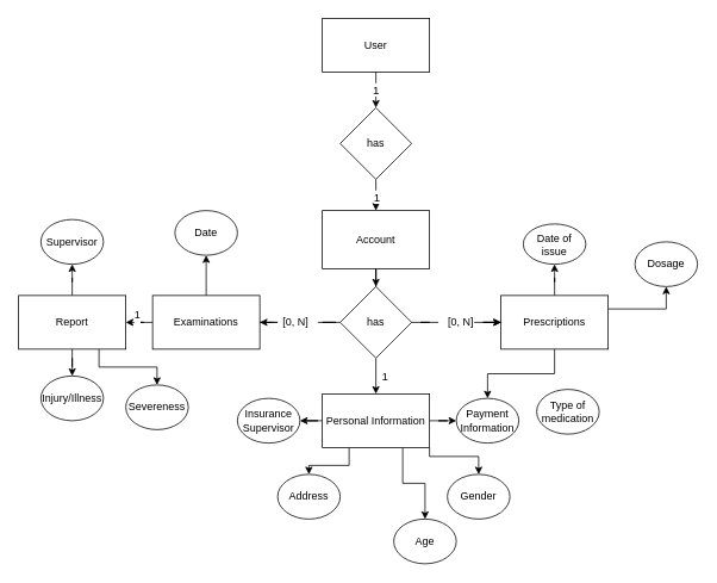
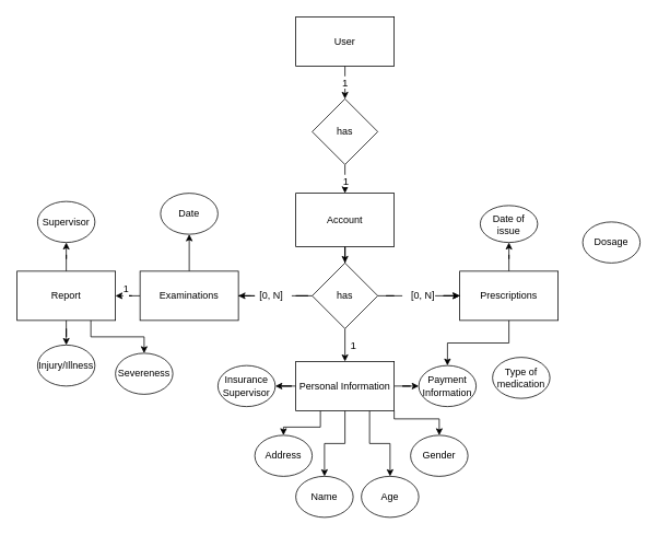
- <mxCell id="14" style="edgeStyle=orthogonalEdgeStyle;rounded=0;orthogonalLoop=1;jettySize=auto;html=1;exitX=1;exitY=0.25;exitDx=0;exitDy=0;entryX=0.5;entryY=1;entryDx=0;entryDy=0;" edge="1" parent="1" source="15" target="30"><mxGeometry relative="1" as="geometry" /></mxCell>
+ <mxCell id="35" value="" style="edgeStyle=orthogonalEdgeStyle;rounded=0;orthogonalLoop=1;jettySize=auto;html=1;fontSize=13;" edge="1" parent="1" source="38" target="43"><mxGeometry relative="1" as="geometry" /></mxCell>
+ <mxCell id="43" value="Name" style="ellipse;whiteSpace=wrap;html=1;" vertex="1" parent="1"><mxGeometry x="360" y="580" width="70" height="50" as="geometry" /></mxCell>
